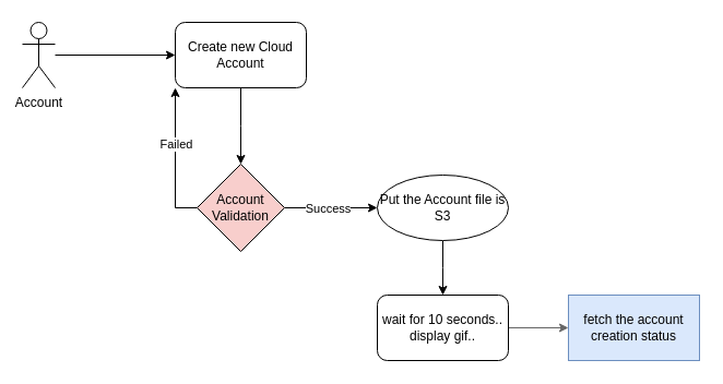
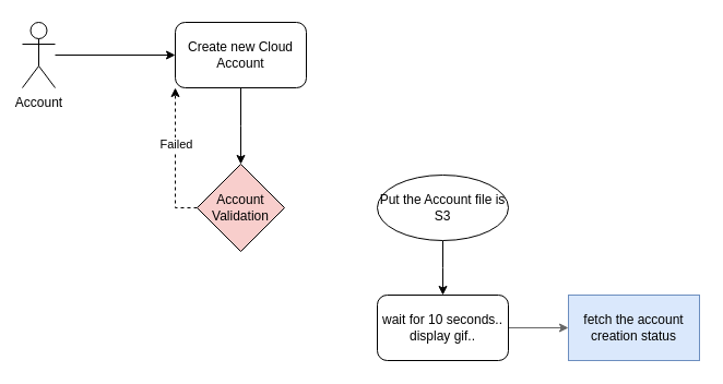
- <mxCell id="8" style="edgeStyle=orthogonalEdgeStyle;rounded=0;orthogonalLoop=1;jettySize=auto;html=1;exitX=0;exitY=0.5;exitDx=0;exitDy=0;entryX=0;entryY=1;entryDx=0;entryDy=0;" edge="1" parent="1" source="10" target="5"><mxGeometry relative="1" as="geometry" /></mxCell>
+ <mxCell id="8" style="edgeStyle=orthogonalEdgeStyle;rounded=0;orthogonalLoop=1;jettySize=auto;html=1;exitX=0;exitY=0.5;exitDx=0;exitDy=0;entryX=0;entryY=1;entryDx=0;entryDy=0;dashed=1;" edge="1" parent="1" source="10" target="5"><mxGeometry relative="1" as="geometry" /></mxCell>
- <mxCell id="6" style="edgeStyle=orthogonalEdgeStyle;rounded=0;orthogonalLoop=1;jettySize=auto;html=1;entryX=0;entryY=0.5;entryDx=0;entryDy=0;" edge="1" parent="1" source="10" target="12"><mxGeometry relative="1" as="geometry" /></mxCell>
- <mxCell id="7" value="Success" style="edgeLabel;html=1;align=center;verticalAlign=middle;resizable=0;points=[];" vertex="1" connectable="0" parent="6"><mxGeometry x="-0.082" y="1" relative="1" as="geometry"><mxPoint y="1" as="offset" /></mxGeometry></mxCell>
